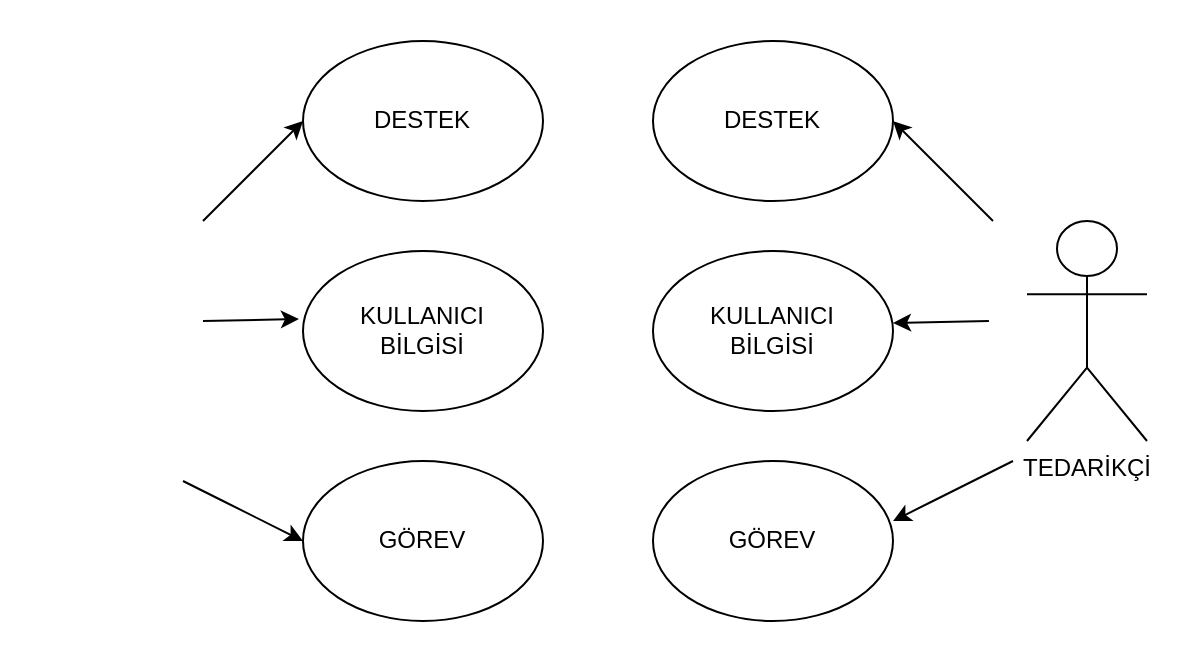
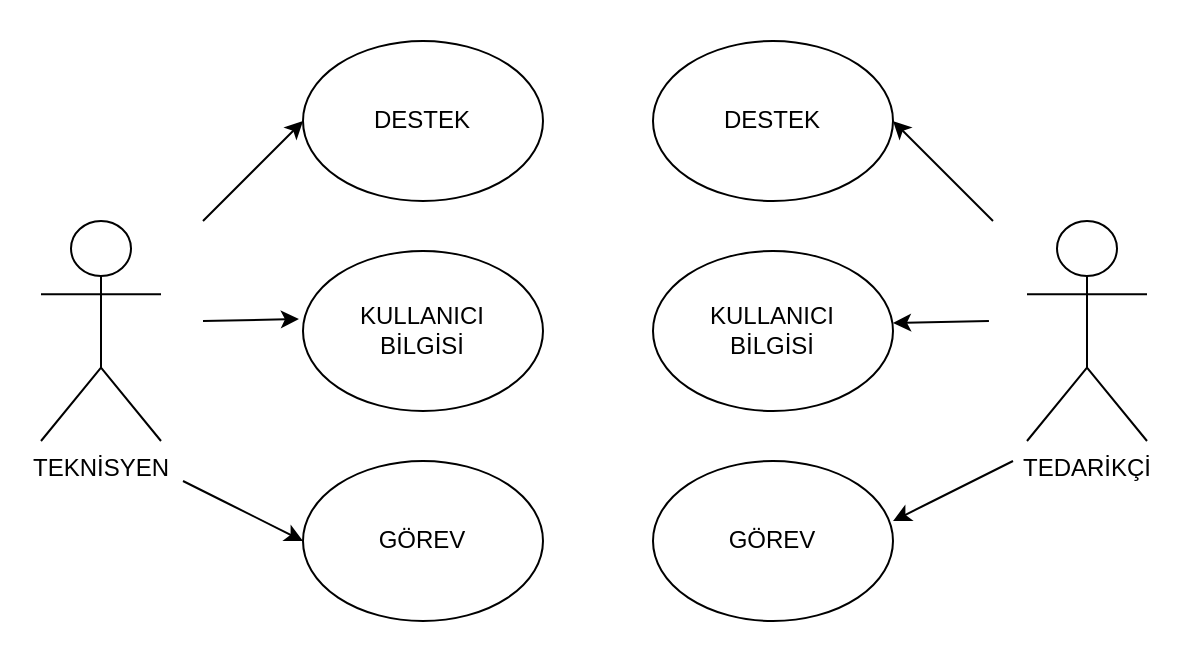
+ <mxCell id="2" value="TEKNİSYEN" style="shape=umlActor;verticalLabelPosition=bottom;verticalAlign=top;html=1;outlineConnect=0;" vertex="1" parent="1"><mxGeometry x="20" y="110" width="60" height="110" as="geometry" /></mxCell>
